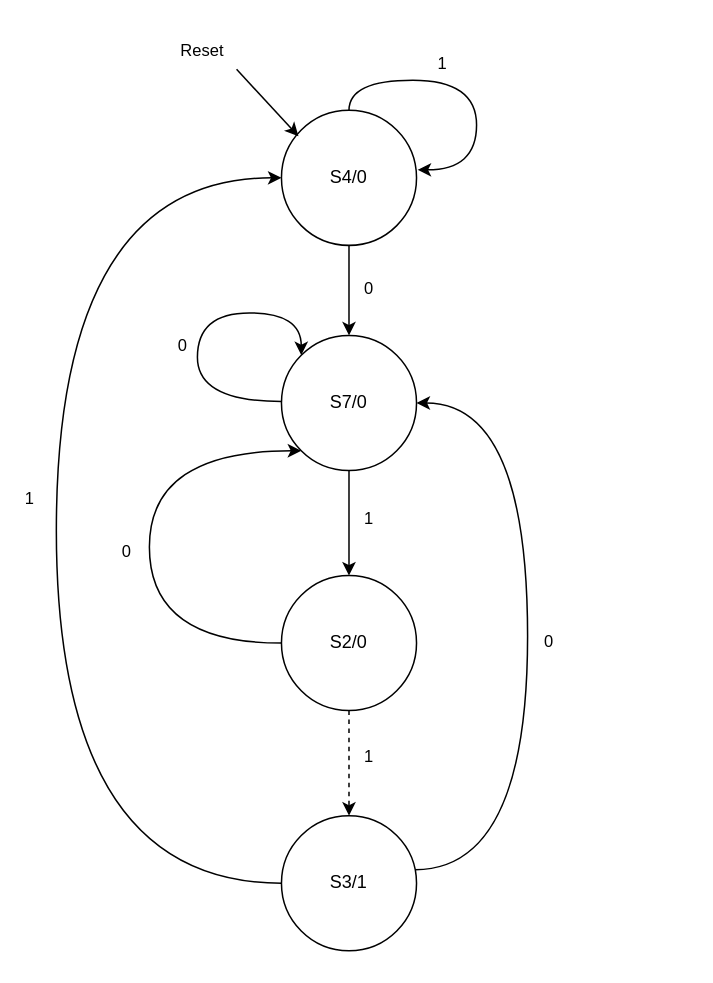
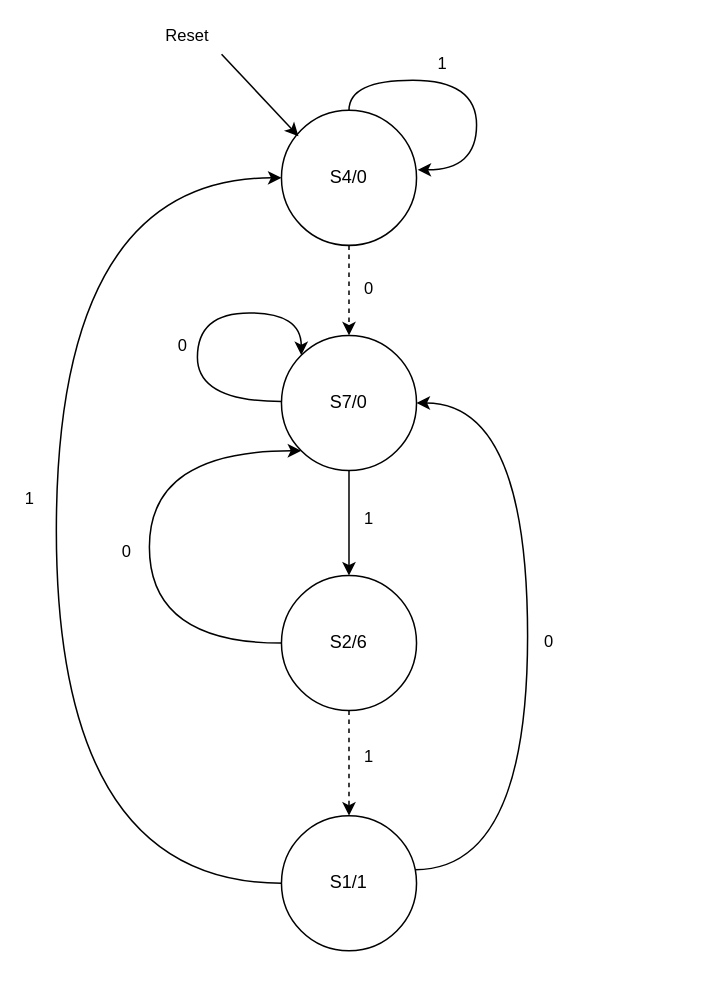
- <mxCell id="23" value="Reset" style="text;html=1;align=center;verticalAlign=middle;resizable=0;points=[];autosize=1;strokeColor=none;fillColor=none;fontFamily=Helvetica;fontSize=11;fontColor=default;labelBackgroundColor=default;" vertex="1" parent="1"><mxGeometry x="110" y="20" width="47" height="25" as="geometry" /></mxCell>
+ <mxCell id="23" value="Reset" style="text;html=1;align=center;verticalAlign=middle;resizable=0;points=[];autosize=1;strokeColor=none;fillColor=none;fontFamily=Helvetica;fontSize=11;fontColor=default;labelBackgroundColor=default;" vertex="1" parent="1"><mxGeometry x="100" y="10" width="47" height="25" as="geometry" /></mxCell>
- <mxCell id="2" style="edgeStyle=orthogonalEdgeStyle;rounded=0;orthogonalLoop=1;jettySize=auto;html=1;entryX=0.5;entryY=0;entryDx=0;entryDy=0;" parent="1" source="3" target="6" edge="1"><mxGeometry relative="1" as="geometry" /></mxCell>
+ <mxCell id="2" style="edgeStyle=orthogonalEdgeStyle;rounded=0;orthogonalLoop=1;jettySize=auto;html=1;entryX=0.5;entryY=0;entryDx=0;entryDy=0;dashed=1;" parent="1" source="3" target="6" edge="1"><mxGeometry relative="1" as="geometry" /></mxCell>
- <mxCell id="10" value="S2/0" style="ellipse;whiteSpace=wrap;html=1;aspect=fixed;" parent="1" vertex="1"><mxGeometry x="187" y="383" width="90" height="90" as="geometry" /></mxCell>
+ <mxCell id="10" value="S2/6" style="ellipse;whiteSpace=wrap;html=1;aspect=fixed;" parent="1" vertex="1"><mxGeometry x="187" y="383" width="90" height="90" as="geometry" /></mxCell>
- <mxCell id="19" value="S3&lt;span style=&quot;background-color: initial;&quot;&gt;/1&lt;/span&gt;" style="ellipse;whiteSpace=wrap;html=1;aspect=fixed;" vertex="1" parent="1"><mxGeometry x="187" y="543" width="90" height="90" as="geometry" /></mxCell>
+ <mxCell id="19" value="S1&lt;span style=&quot;background-color: initial;&quot;&gt;/1&lt;/span&gt;" style="ellipse;whiteSpace=wrap;html=1;aspect=fixed;" vertex="1" parent="1"><mxGeometry x="187" y="543" width="90" height="90" as="geometry" /></mxCell>
